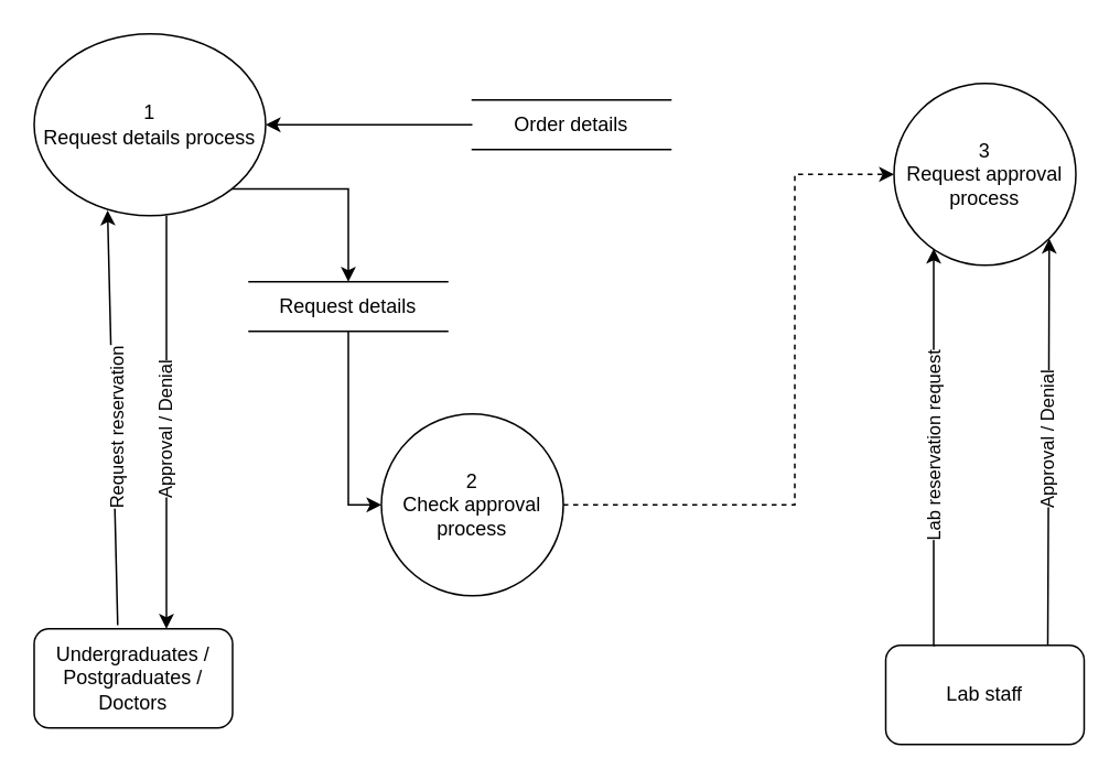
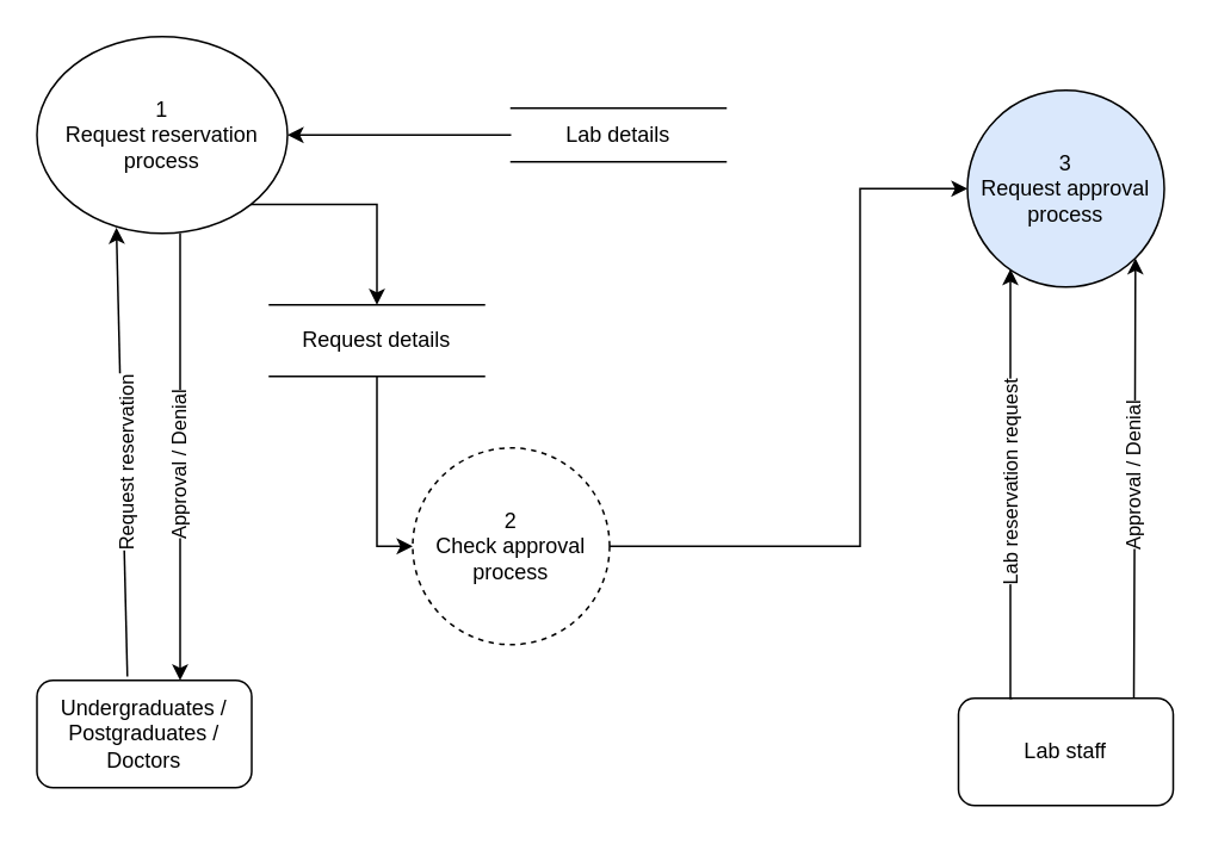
- <mxCell id="5" value="1&lt;br&gt;Request details process" style="ellipse;whiteSpace=wrap;html=1;" parent="1" vertex="1"><mxGeometry x="20" y="20" width="140" height="110" as="geometry" /></mxCell>
+ <mxCell id="5" value="1&lt;br&gt;Request reservation process" style="ellipse;whiteSpace=wrap;html=1;" parent="1" vertex="1"><mxGeometry x="20" y="20" width="140" height="110" as="geometry" /></mxCell>
- <mxCell id="15" value="Order details" style="shape=partialRectangle;whiteSpace=wrap;html=1;left=0;right=0;fillColor=none;" parent="1" vertex="1"><mxGeometry x="285" y="60" width="120" height="30" as="geometry" /></mxCell>
+ <mxCell id="15" value="Lab details" style="shape=partialRectangle;whiteSpace=wrap;html=1;left=0;right=0;fillColor=none;" parent="1" vertex="1"><mxGeometry x="285" y="60" width="120" height="30" as="geometry" /></mxCell>
- <mxCell id="6" value="3&lt;br&gt;Request approval process" style="ellipse;whiteSpace=wrap;html=1;" parent="1" vertex="1"><mxGeometry x="540" y="50" width="110" height="110" as="geometry" /></mxCell>
+ <mxCell id="6" value="3&lt;br&gt;Request approval process" style="ellipse;whiteSpace=wrap;html=1;fillColor=#dae8fc;" parent="1" vertex="1"><mxGeometry x="540" y="50" width="110" height="110" as="geometry" /></mxCell>
- <mxCell id="13" value="Request details" style="shape=partialRectangle;whiteSpace=wrap;html=1;left=0;right=0;fillColor=none;" parent="1" vertex="1"><mxGeometry x="150" y="170" width="120" height="30" as="geometry" /></mxCell>
+ <mxCell id="13" value="Request details" style="shape=partialRectangle;whiteSpace=wrap;html=1;left=0;right=0;fillColor=none;" parent="1" vertex="1"><mxGeometry x="150" y="170" width="120" height="40" as="geometry" /></mxCell>
- <mxCell id="2" style="edgeStyle=orthogonalEdgeStyle;rounded=0;orthogonalLoop=1;jettySize=auto;html=1;exitX=1;exitY=0.5;exitDx=0;exitDy=0;entryX=0;entryY=0.5;entryDx=0;entryDy=0;dashed=1;" parent="1" source="3" target="6" edge="1"><mxGeometry relative="1" as="geometry"><Array as="points"><mxPoint x="480" y="305" /><mxPoint x="480" y="105" /></Array></mxGeometry></mxCell>
+ <mxCell id="2" style="edgeStyle=orthogonalEdgeStyle;rounded=0;orthogonalLoop=1;jettySize=auto;html=1;exitX=1;exitY=0.5;exitDx=0;exitDy=0;entryX=0;entryY=0.5;entryDx=0;entryDy=0;" parent="1" source="3" target="6" edge="1"><mxGeometry relative="1" as="geometry"><Array as="points"><mxPoint x="480" y="305" /><mxPoint x="480" y="105" /></Array></mxGeometry></mxCell>
- <mxCell id="3" value="2&lt;br&gt;Check approval process" style="ellipse;whiteSpace=wrap;html=1;" parent="1" vertex="1"><mxGeometry x="230" y="250" width="110" height="110" as="geometry" /></mxCell>
+ <mxCell id="3" value="2&lt;br&gt;Check approval process" style="ellipse;whiteSpace=wrap;html=1;dashed=1;" parent="1" vertex="1"><mxGeometry x="230" y="250" width="110" height="110" as="geometry" /></mxCell>
